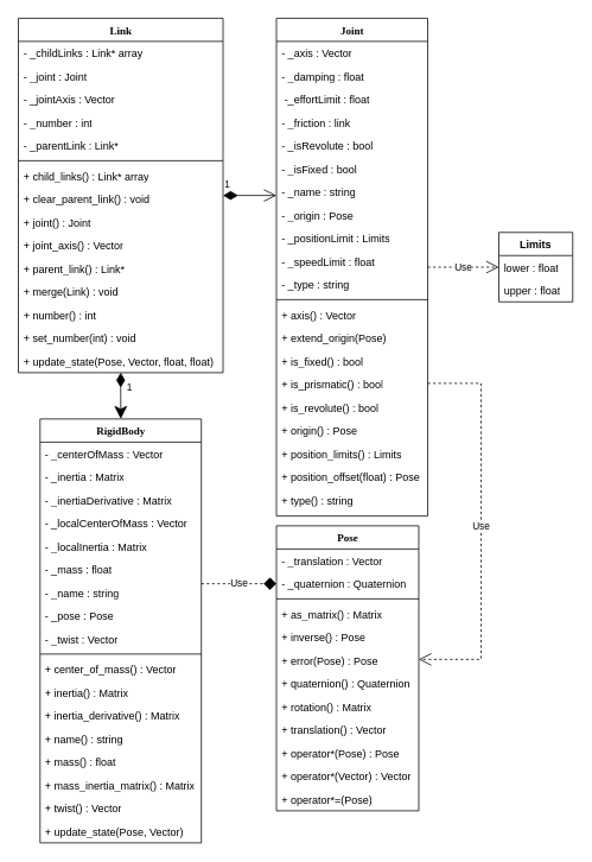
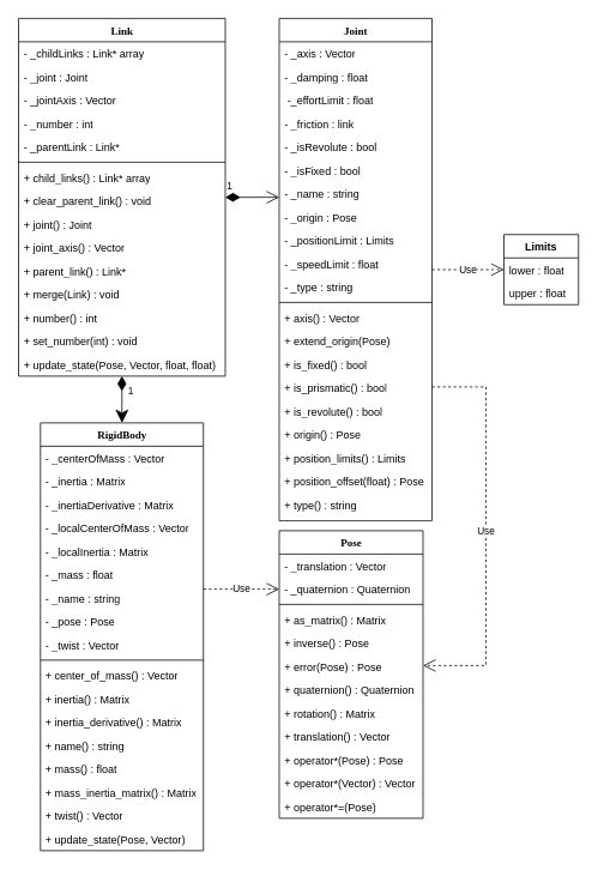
- <mxCell id="77" value="Use" style="endArrow=diamond;endSize=12;dashed=1;html=1;rounded=0;entryX=0;entryY=0.5;entryDx=0;entryDy=0;edgeStyle=orthogonalEdgeStyle;" parent="1" source="2" target="45" edge="1"><mxGeometry width="160" relative="1" as="geometry"><mxPoint x="410" y="660" as="sourcePoint" /><mxPoint x="570" y="660" as="targetPoint" /><Array as="points"><mxPoint x="250" y="655" /><mxPoint x="250" y="655" /></Array></mxGeometry></mxCell>
+ <mxCell id="77" value="Use" style="endArrow=open;endSize=12;dashed=1;html=1;rounded=0;entryX=0;entryY=0.5;entryDx=0;entryDy=0;edgeStyle=orthogonalEdgeStyle;" parent="1" source="2" target="45" edge="1"><mxGeometry width="160" relative="1" as="geometry"><mxPoint x="410" y="660" as="sourcePoint" /><mxPoint x="570" y="660" as="targetPoint" /><Array as="points"><mxPoint x="250" y="655" /><mxPoint x="250" y="655" /></Array></mxGeometry></mxCell>
